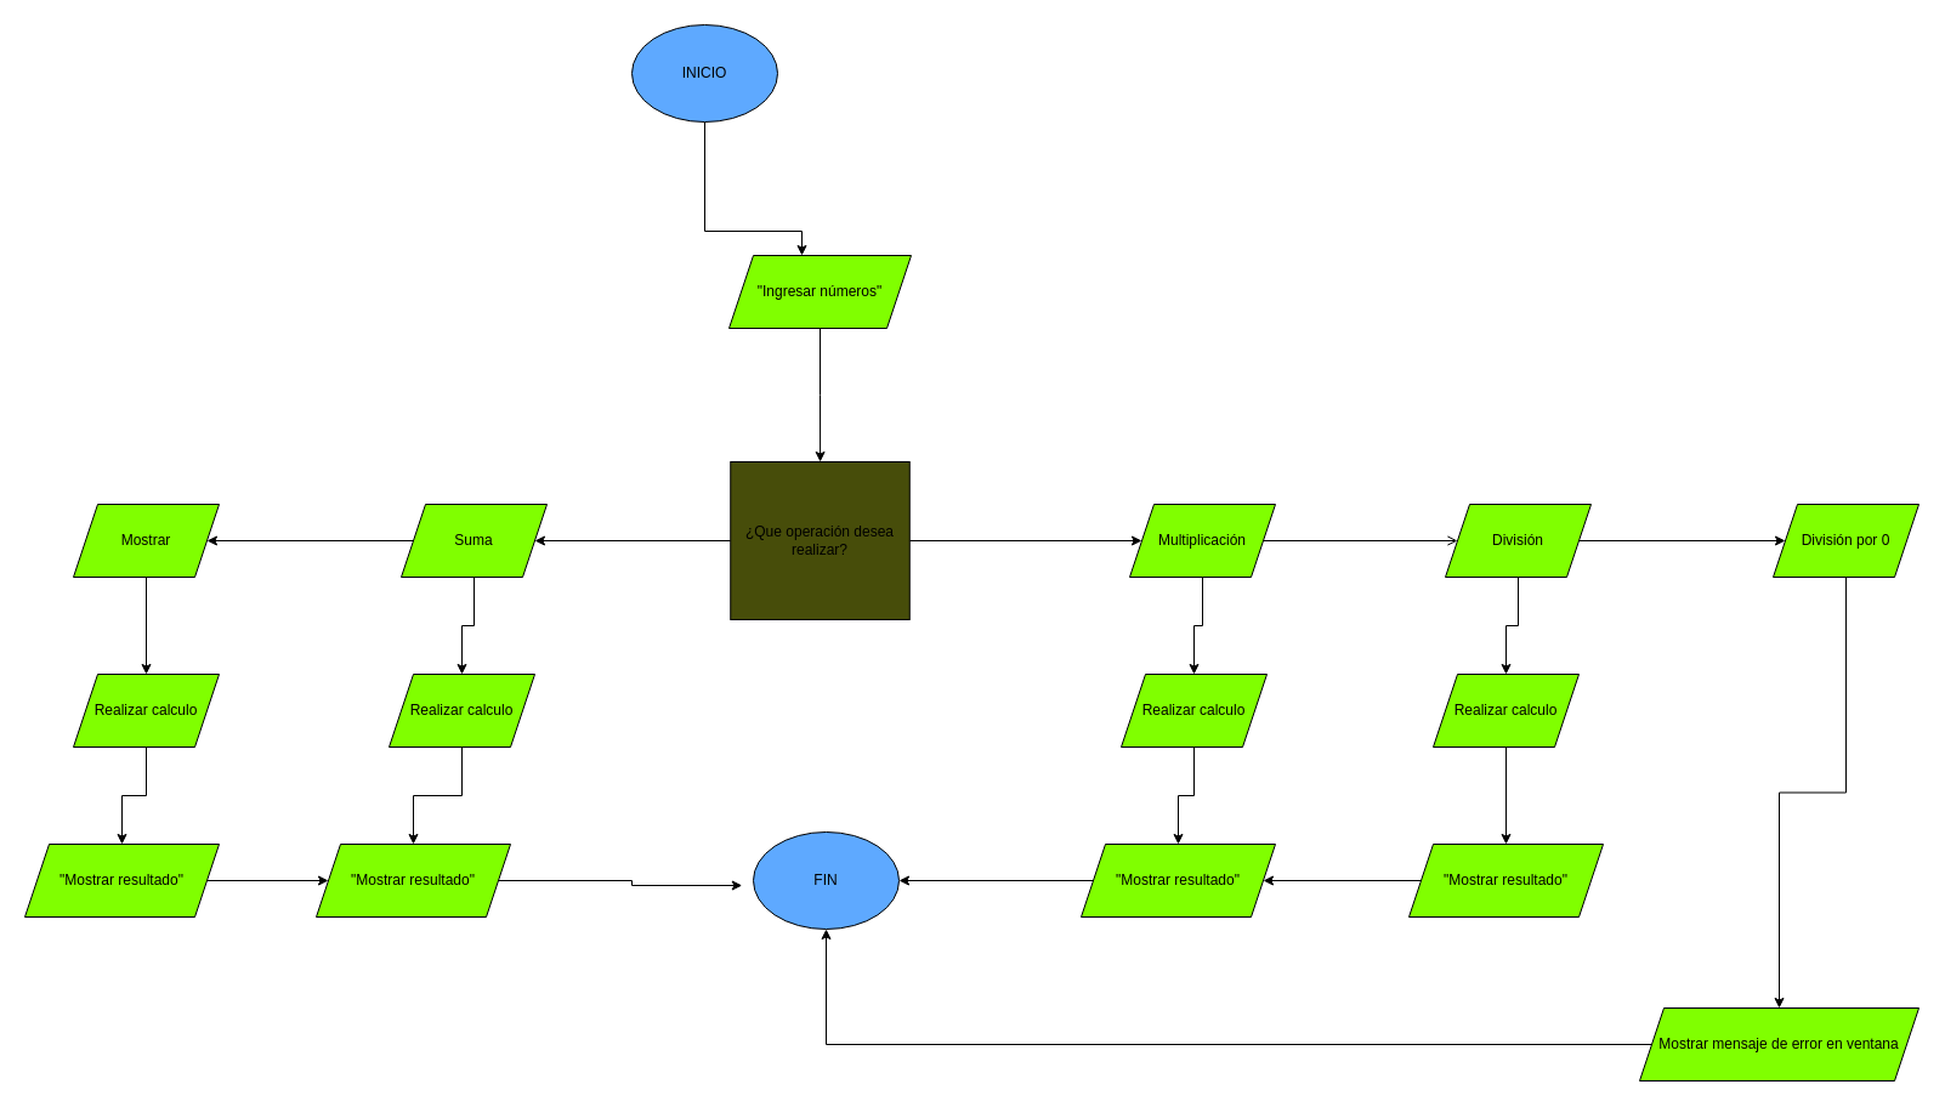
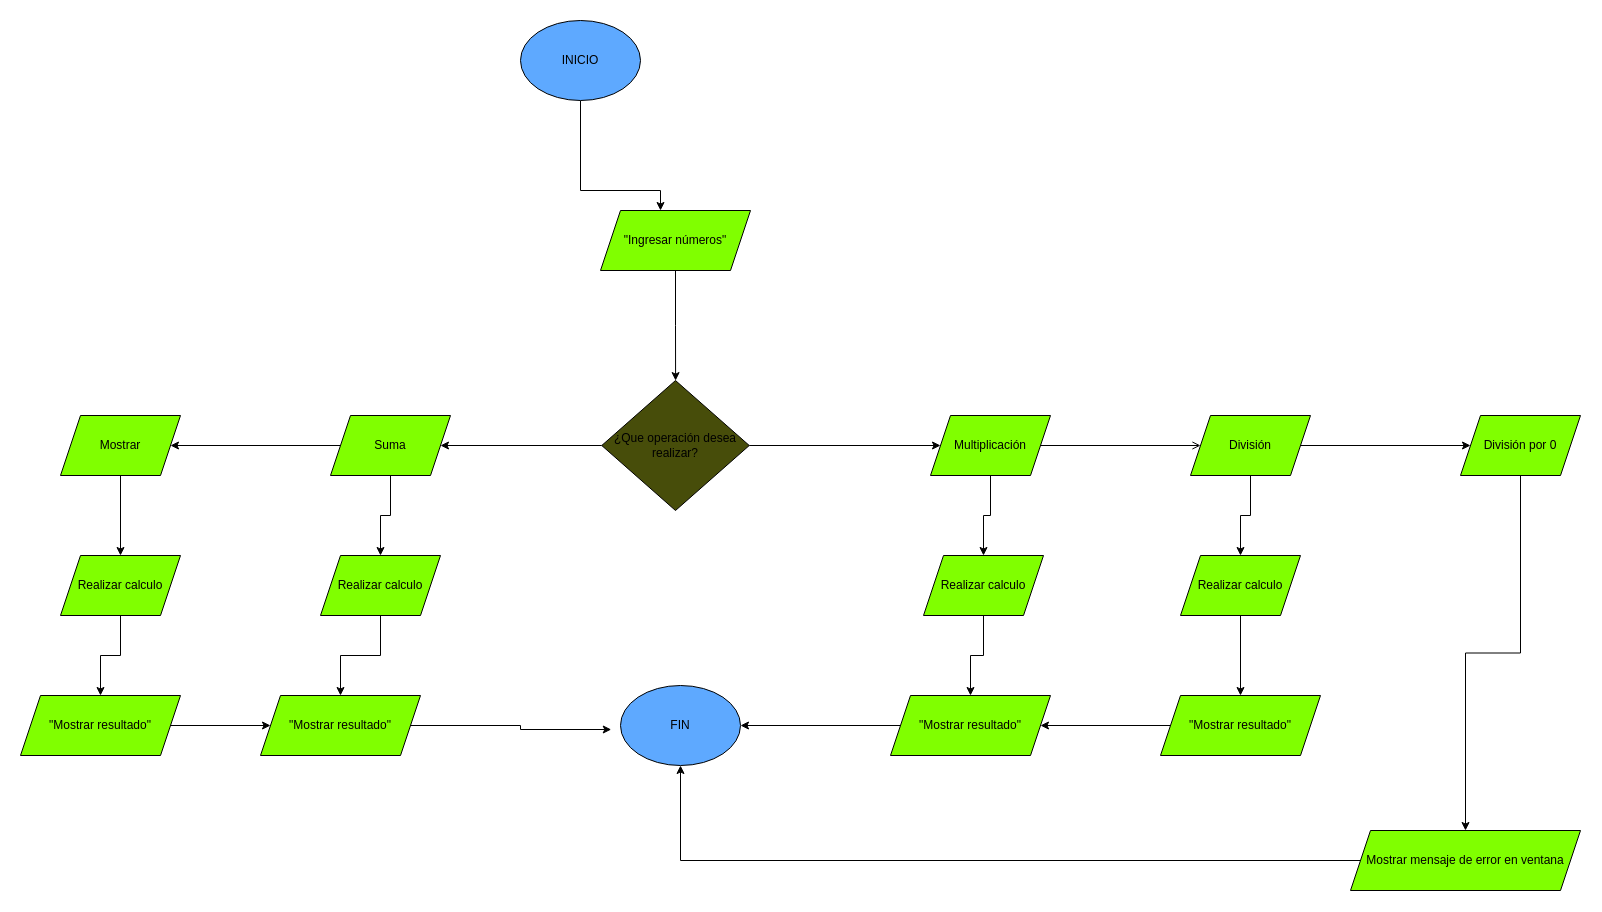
- <mxCell id="8" value="¿Que operación desea realizar?" style="whiteSpace=wrap;html=1;fillColor=#474D0A;rounded=0;" vertex="1" parent="1"><mxGeometry x="601.25" y="380" width="147.5" height="130" as="geometry" /></mxCell>
+ <mxCell id="8" value="¿Que operación desea realizar?" style="rhombus;whiteSpace=wrap;html=1;fillColor=#474D0A;" vertex="1" parent="1"><mxGeometry x="601.25" y="380" width="147.5" height="130" as="geometry" /></mxCell>
